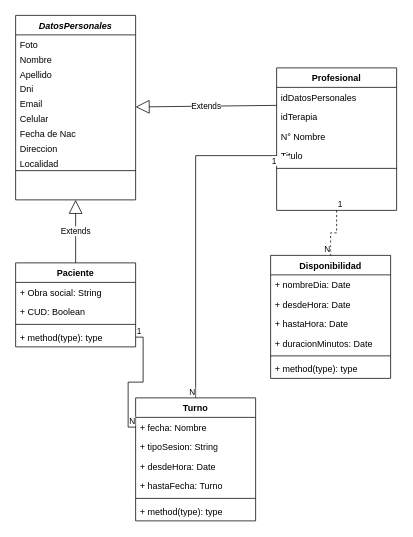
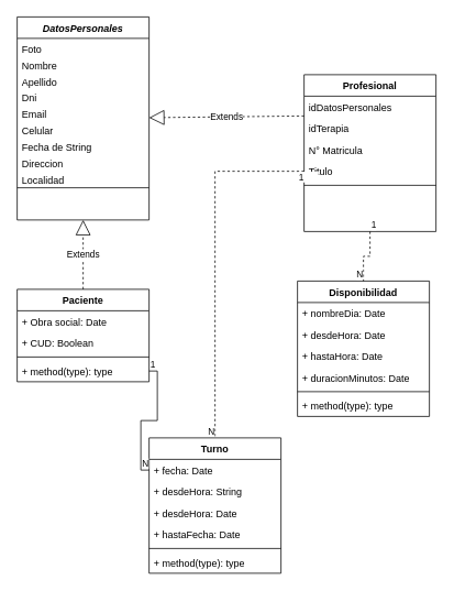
- <mxCell id="19" value="Extends" style="endArrow=block;endSize=16;endFill=0;html=1;rounded=0;exitX=0;exitY=0.923;exitDx=0;exitDy=0;exitPerimeter=0;" edge="1" parent="1" source="14" target="2"><mxGeometry x="-0.003" width="160" relative="1" as="geometry"><mxPoint x="190" y="131.13" as="sourcePoint" /><mxPoint x="179" y="123" as="targetPoint" /><mxPoint as="offset" /></mxGeometry></mxCell>
+ <mxCell id="19" value="Extends" style="endArrow=block;endSize=16;endFill=0;html=1;rounded=0;exitX=0;exitY=0.923;exitDx=0;exitDy=0;exitPerimeter=0;dashed=1;" edge="1" parent="1" source="14" target="2"><mxGeometry x="-0.003" width="160" relative="1" as="geometry"><mxPoint x="190" y="131.13" as="sourcePoint" /><mxPoint x="179" y="123" as="targetPoint" /><mxPoint as="offset" /></mxGeometry></mxCell>
- <mxCell id="9" value="Fecha de Nac" style="text;align=left;verticalAlign=top;spacingLeft=4;spacingRight=4;overflow=hidden;rotatable=0;points=[[0,0.5],[1,0.5]];portConstraint=eastwest;" vertex="1" parent="2"><mxGeometry y="144" width="160" height="20" as="geometry" /></mxCell>
+ <mxCell id="9" value="Fecha de String" style="text;align=left;verticalAlign=top;spacingLeft=4;spacingRight=4;overflow=hidden;rotatable=0;points=[[0,0.5],[1,0.5]];portConstraint=eastwest;" vertex="1" parent="2"><mxGeometry y="144" width="160" height="20" as="geometry" /></mxCell>
- <mxCell id="16" value="N° Nombre" style="text;align=left;verticalAlign=top;spacingLeft=4;spacingRight=4;overflow=hidden;rotatable=0;points=[[0,0.5],[1,0.5]];portConstraint=eastwest;rounded=0;shadow=0;html=0;" parent="13" vertex="1"><mxGeometry y="78" width="160" height="26" as="geometry" /></mxCell>
+ <mxCell id="16" value="N° Matricula" style="text;align=left;verticalAlign=top;spacingLeft=4;spacingRight=4;overflow=hidden;rotatable=0;points=[[0,0.5],[1,0.5]];portConstraint=eastwest;rounded=0;shadow=0;html=0;" parent="13" vertex="1"><mxGeometry y="78" width="160" height="26" as="geometry" /></mxCell>
- <mxCell id="43" value="" style="endArrow=none;html=1;edgeStyle=orthogonalEdgeStyle;rounded=0;" edge="1" parent="1" source="17" target="36"><mxGeometry relative="1" as="geometry"><mxPoint x="390" y="260" as="sourcePoint" /><mxPoint x="230" y="390" as="targetPoint" /></mxGeometry></mxCell>
+ <mxCell id="43" value="" style="endArrow=none;html=1;edgeStyle=orthogonalEdgeStyle;rounded=0;dashed=1;" edge="1" parent="1" source="17" target="36"><mxGeometry relative="1" as="geometry"><mxPoint x="390" y="260" as="sourcePoint" /><mxPoint x="230" y="390" as="targetPoint" /></mxGeometry></mxCell>
- <mxCell id="25" value="Extends" style="endArrow=block;endSize=16;endFill=0;html=1;rounded=0;" edge="1" parent="1" source="20" target="2"><mxGeometry width="160" relative="1" as="geometry"><mxPoint x="70" y="190" as="sourcePoint" /><mxPoint x="230" y="190" as="targetPoint" /></mxGeometry></mxCell>
+ <mxCell id="25" value="Extends" style="endArrow=block;endSize=16;endFill=0;html=1;rounded=0;dashed=1;" edge="1" parent="1" source="20" target="2"><mxGeometry width="160" relative="1" as="geometry"><mxPoint x="70" y="190" as="sourcePoint" /><mxPoint x="230" y="190" as="targetPoint" /></mxGeometry></mxCell>
- <mxCell id="21" value="+ Obra social: String&lt;div&gt;&lt;br&gt;&lt;/div&gt;" style="text;strokeColor=none;fillColor=none;align=left;verticalAlign=top;spacingLeft=4;spacingRight=4;overflow=hidden;rotatable=0;points=[[0,0.5],[1,0.5]];portConstraint=eastwest;whiteSpace=wrap;html=1;" vertex="1" parent="20"><mxGeometry y="26" width="160" height="26" as="geometry" /></mxCell>
+ <mxCell id="21" value="+ Obra social: Date&lt;div&gt;&lt;br&gt;&lt;/div&gt;" style="text;strokeColor=none;fillColor=none;align=left;verticalAlign=top;spacingLeft=4;spacingRight=4;overflow=hidden;rotatable=0;points=[[0,0.5],[1,0.5]];portConstraint=eastwest;whiteSpace=wrap;html=1;" vertex="1" parent="20"><mxGeometry y="26" width="160" height="26" as="geometry" /></mxCell>
- <mxCell id="37" value="+ fecha: Nombre" style="text;strokeColor=none;fillColor=none;align=left;verticalAlign=top;spacingLeft=4;spacingRight=4;overflow=hidden;rotatable=0;points=[[0,0.5],[1,0.5]];portConstraint=eastwest;whiteSpace=wrap;html=1;" vertex="1" parent="36"><mxGeometry y="26" width="160" height="26" as="geometry" /></mxCell>
+ <mxCell id="37" value="+ fecha: Date" style="text;strokeColor=none;fillColor=none;align=left;verticalAlign=top;spacingLeft=4;spacingRight=4;overflow=hidden;rotatable=0;points=[[0,0.5],[1,0.5]];portConstraint=eastwest;whiteSpace=wrap;html=1;" vertex="1" parent="36"><mxGeometry y="26" width="160" height="26" as="geometry" /></mxCell>
- <mxCell id="38" value="+ tipoSesion: String" style="text;strokeColor=none;fillColor=none;align=left;verticalAlign=top;spacingLeft=4;spacingRight=4;overflow=hidden;rotatable=0;points=[[0,0.5],[1,0.5]];portConstraint=eastwest;whiteSpace=wrap;html=1;" vertex="1" parent="36"><mxGeometry y="52" width="160" height="26" as="geometry" /></mxCell>
+ <mxCell id="38" value="+ desdeHora: String" style="text;strokeColor=none;fillColor=none;align=left;verticalAlign=top;spacingLeft=4;spacingRight=4;overflow=hidden;rotatable=0;points=[[0,0.5],[1,0.5]];portConstraint=eastwest;whiteSpace=wrap;html=1;" vertex="1" parent="36"><mxGeometry y="52" width="160" height="26" as="geometry" /></mxCell>
- <mxCell id="40" value="+ hastaFecha: Turno" style="text;strokeColor=none;fillColor=none;align=left;verticalAlign=top;spacingLeft=4;spacingRight=4;overflow=hidden;rotatable=0;points=[[0,0.5],[1,0.5]];portConstraint=eastwest;whiteSpace=wrap;html=1;" vertex="1" parent="36"><mxGeometry y="104" width="160" height="26" as="geometry" /></mxCell>
+ <mxCell id="40" value="+ hastaFecha: Date" style="text;strokeColor=none;fillColor=none;align=left;verticalAlign=top;spacingLeft=4;spacingRight=4;overflow=hidden;rotatable=0;points=[[0,0.5],[1,0.5]];portConstraint=eastwest;whiteSpace=wrap;html=1;" vertex="1" parent="36"><mxGeometry y="104" width="160" height="26" as="geometry" /></mxCell>
